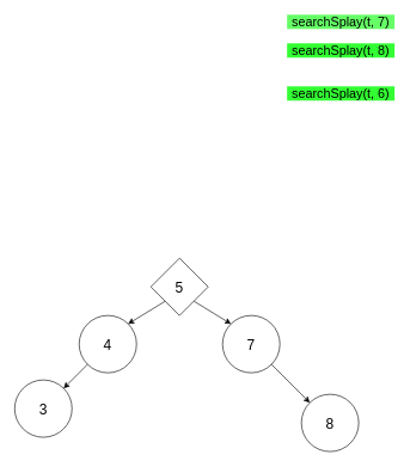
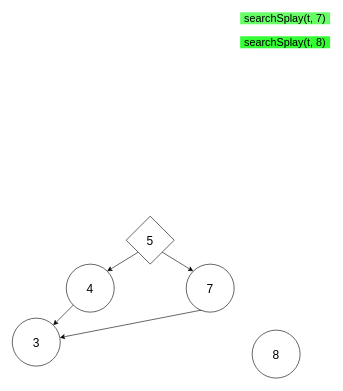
- <mxCell id="13" value="&lt;font style=&quot;font-size: 18px&quot;&gt;searchSplay(t, 6)&lt;/font&gt;" style="text;html=1;strokeColor=none;fillColor=#33FF33;align=center;verticalAlign=middle;whiteSpace=wrap;rounded=0;" parent="1" vertex="1"><mxGeometry x="400" y="120" width="150" height="20" as="geometry" /></mxCell>
- <mxCell id="9" style="edgeStyle=none;rounded=0;orthogonalLoop=1;jettySize=auto;html=1;exitX=1;exitY=1;exitDx=0;exitDy=0;entryX=0;entryY=0;entryDx=0;entryDy=0;" parent="1" source="10" target="8" edge="1"><mxGeometry relative="1" as="geometry" /></mxCell>
+ <mxCell id="9" style="edgeStyle=none;rounded=0;orthogonalLoop=1;jettySize=auto;html=1;exitX=1;exitY=1;exitDx=0;exitDy=0;" parent="1" source="10" target="7" edge="1"><mxGeometry relative="1" as="geometry" /></mxCell>
